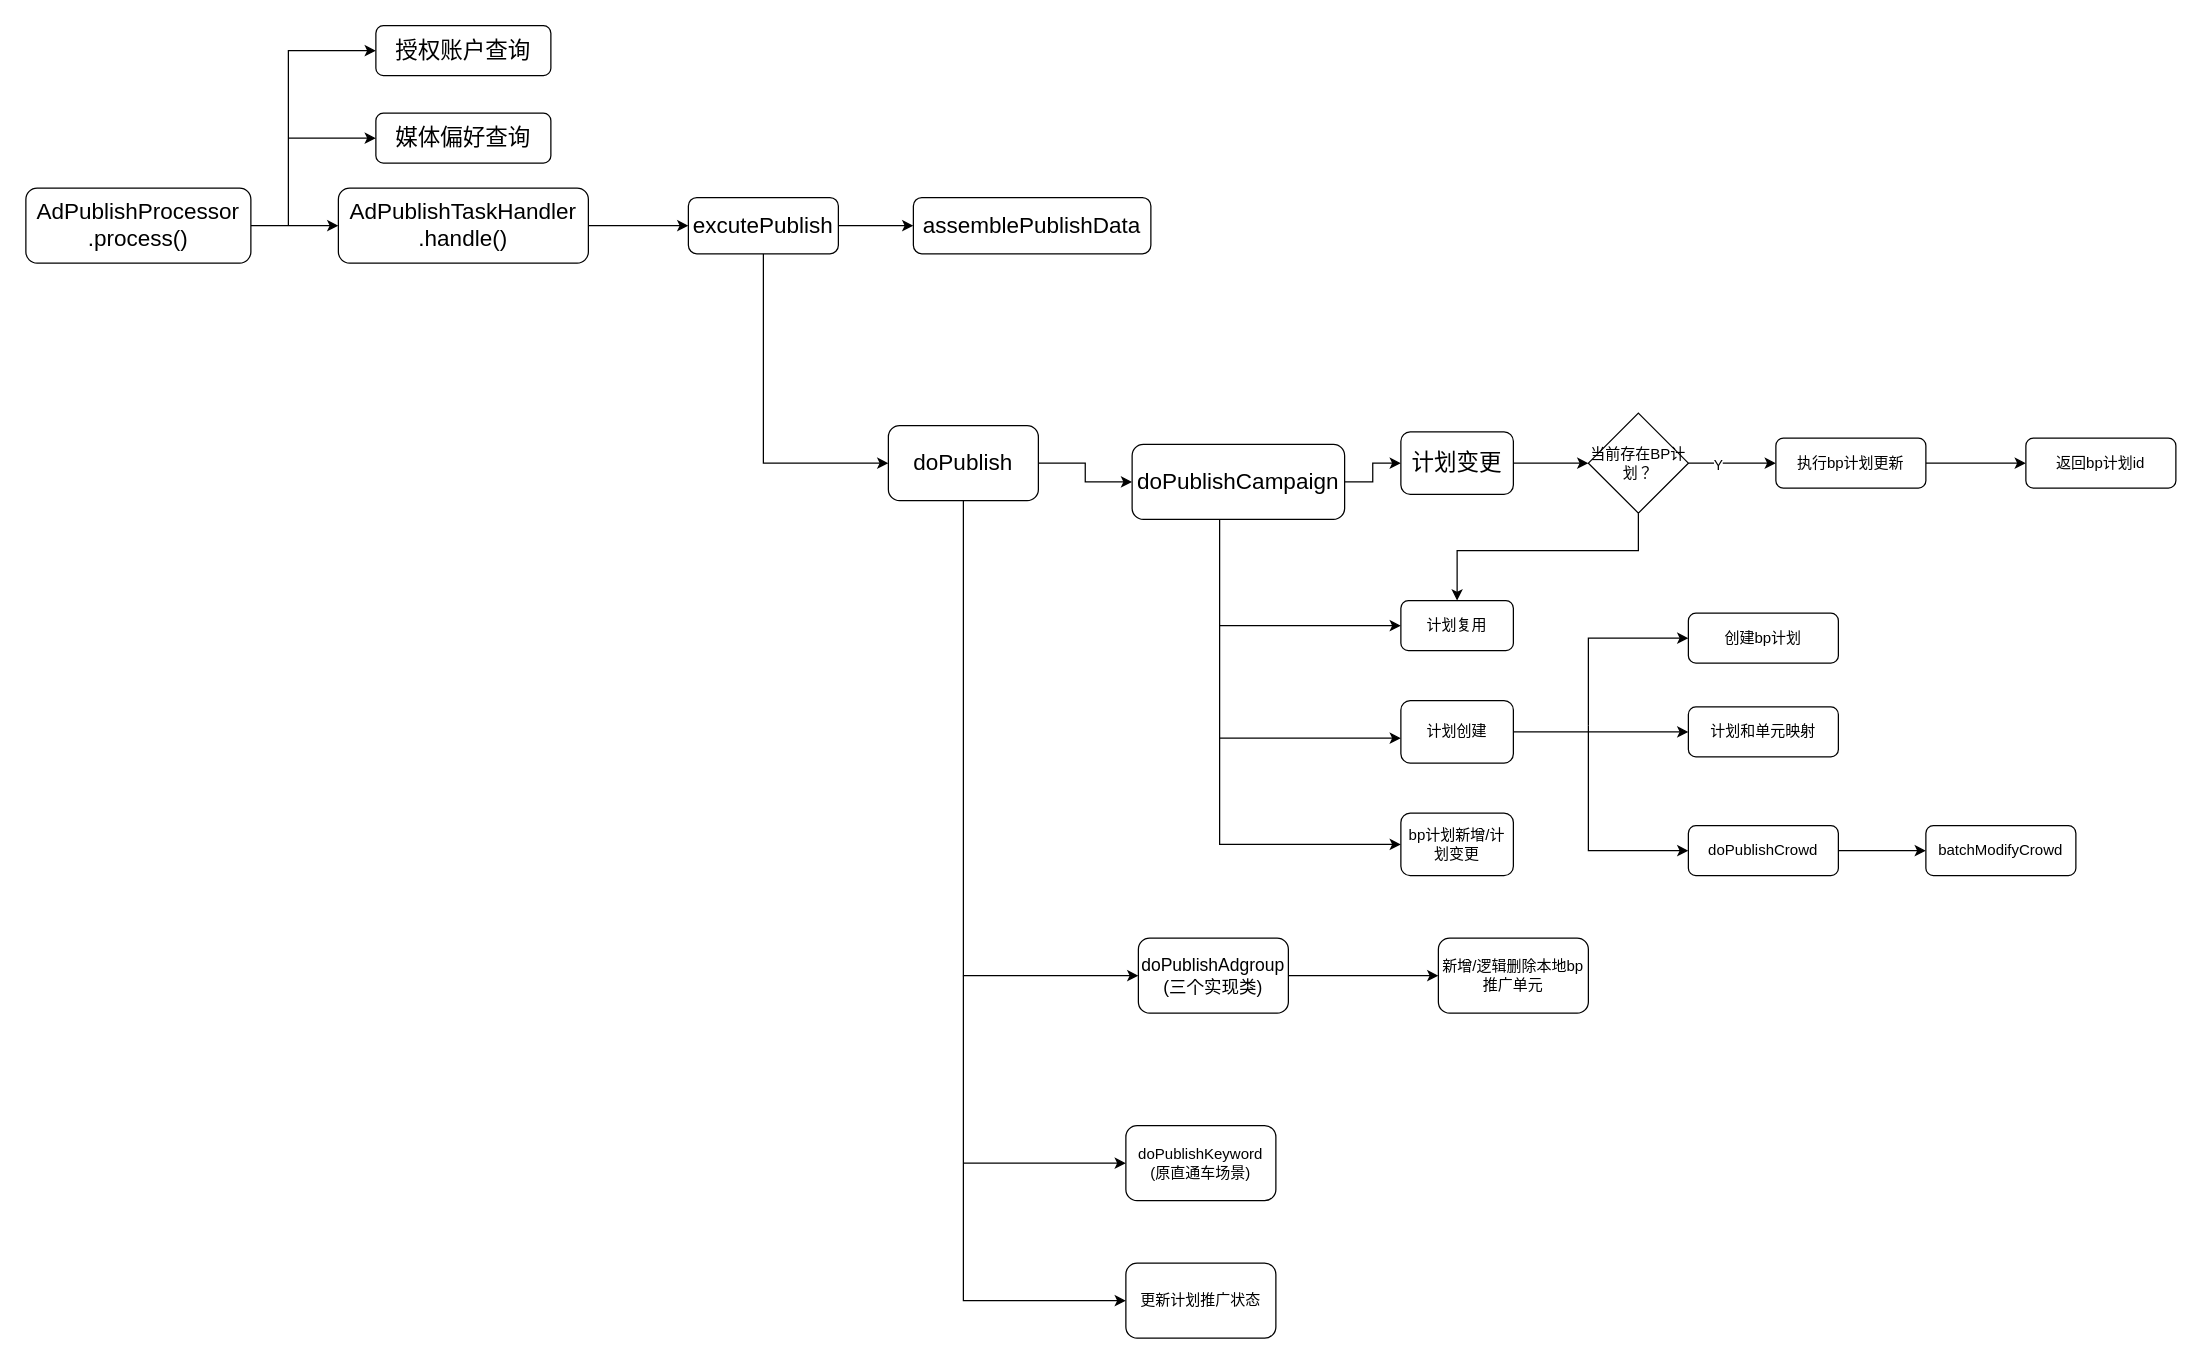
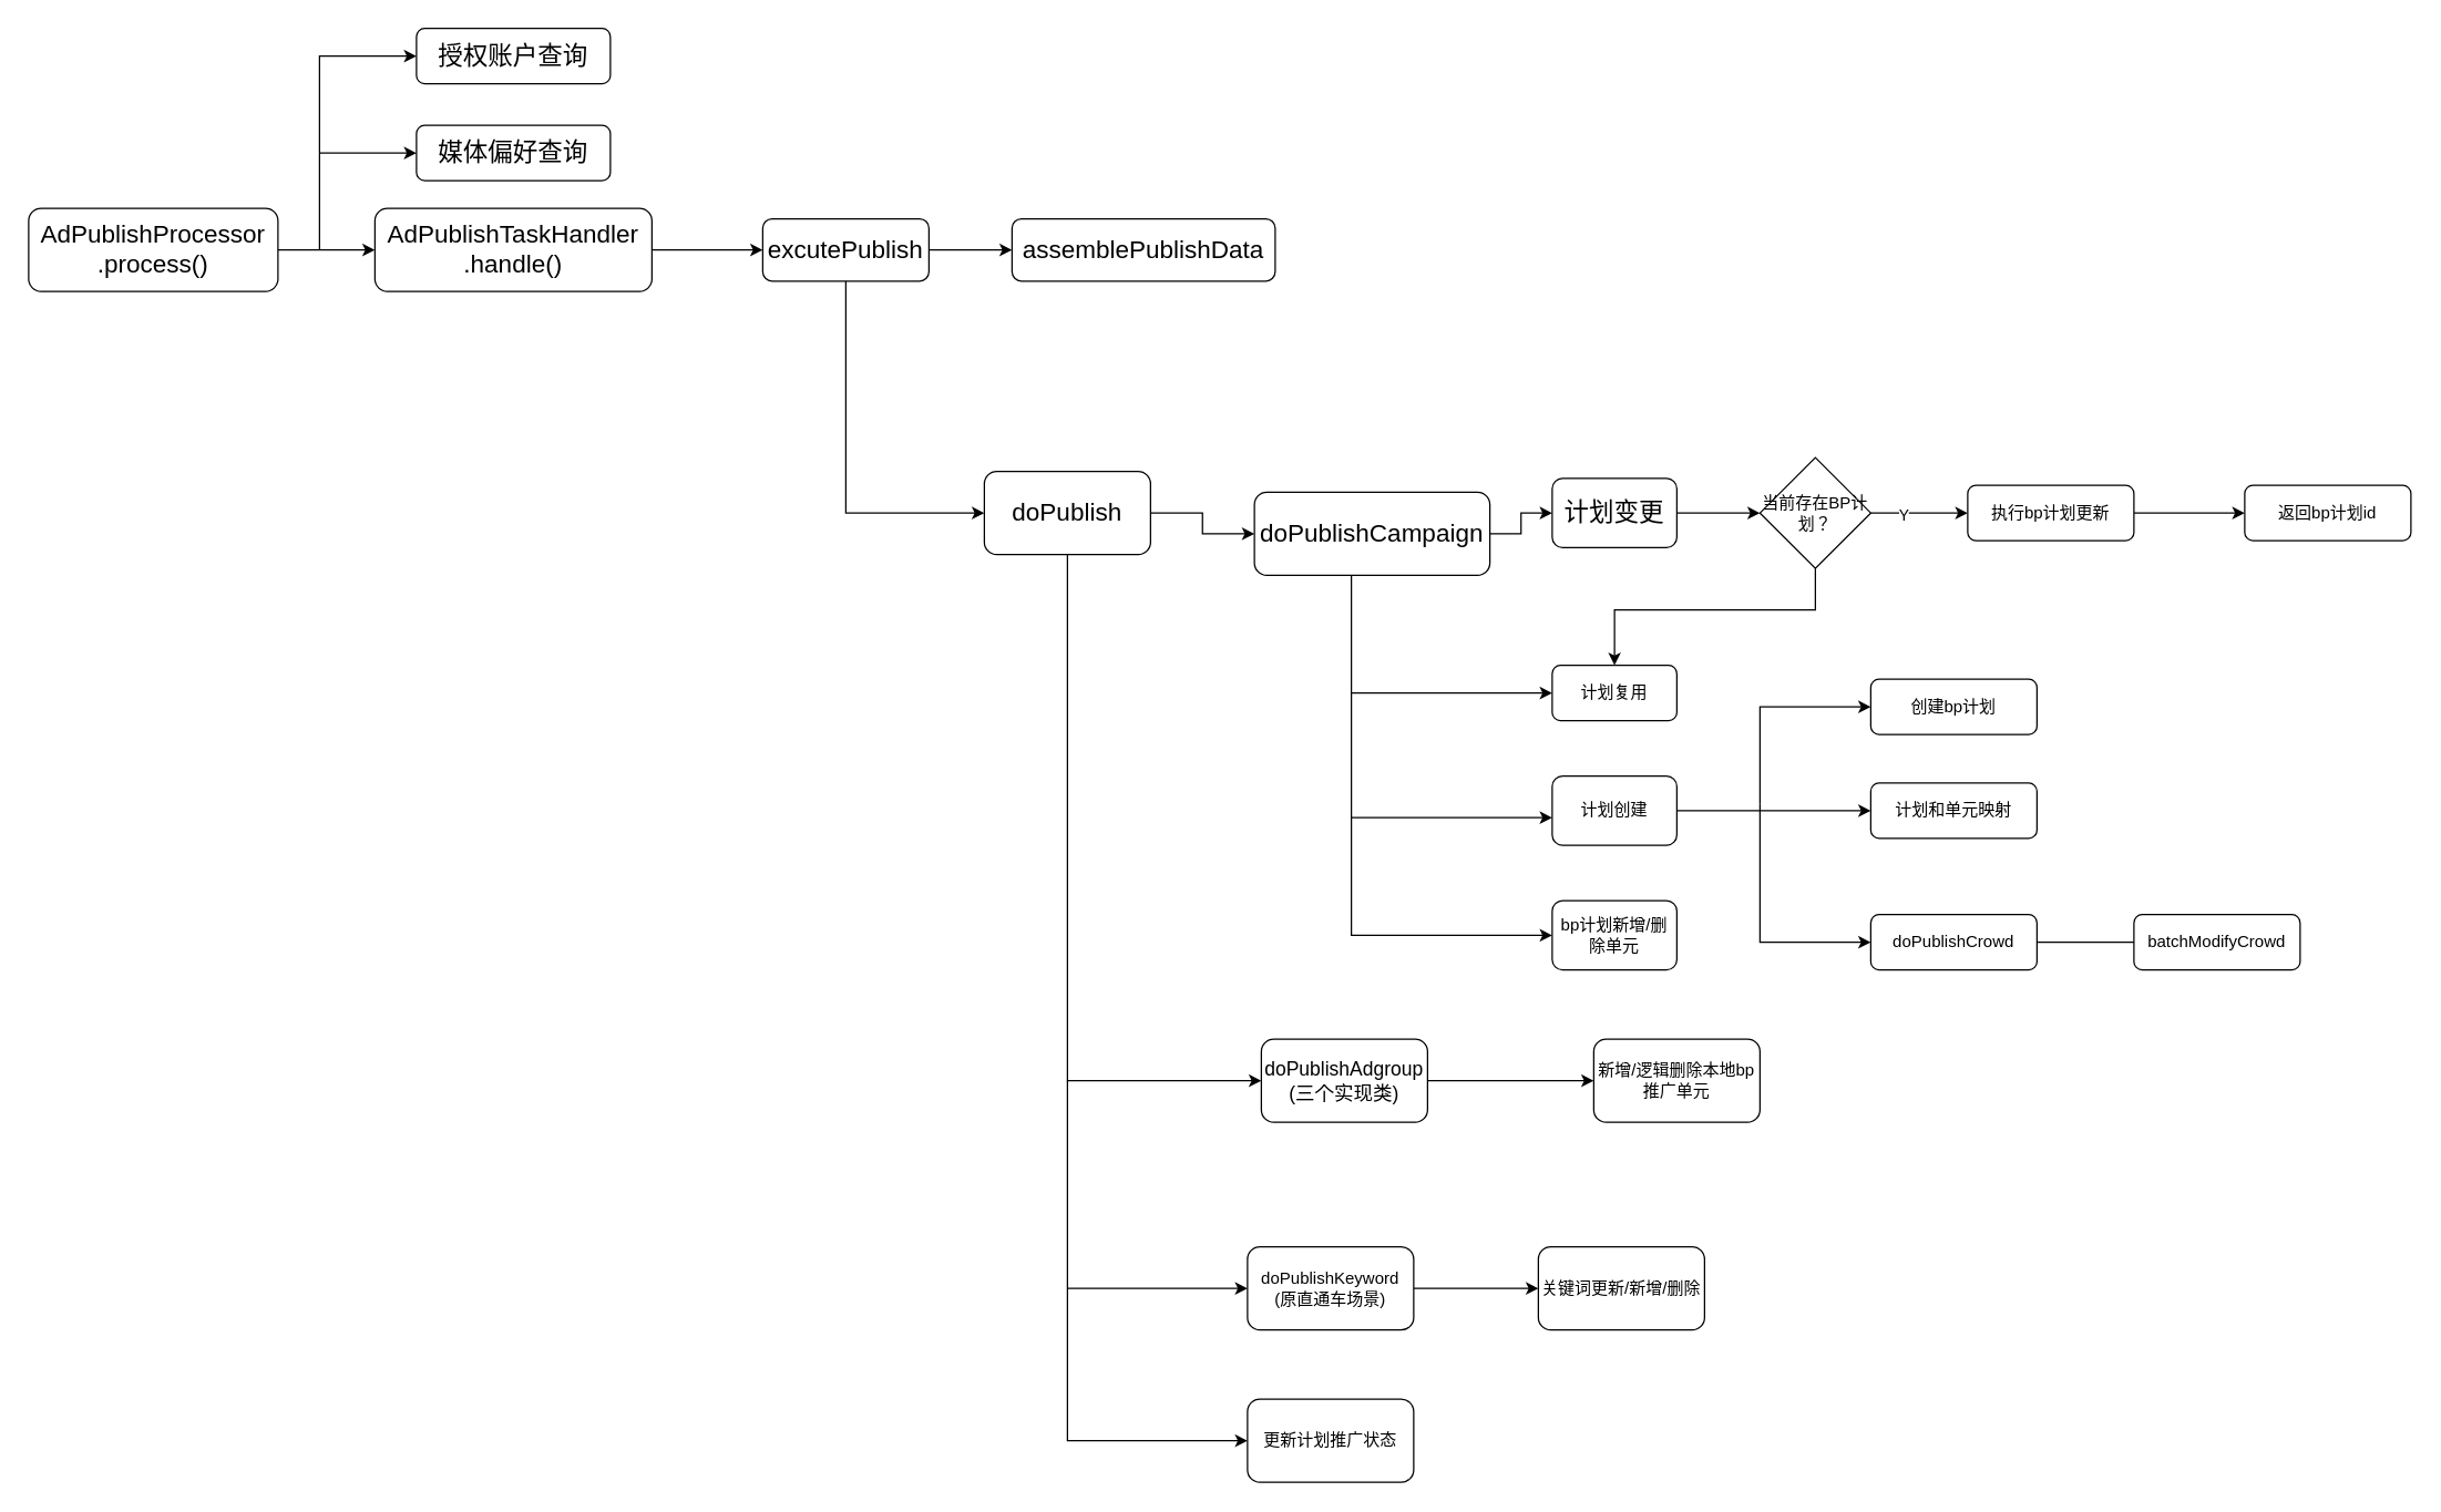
- <mxCell id="31" value="bp计划新增/计划变更" style="rounded=1;whiteSpace=wrap;html=1;" vertex="1" parent="1"><mxGeometry x="1120" y="650" width="90" height="50" as="geometry" /></mxCell>
+ <mxCell id="31" value="bp计划新增/删除单元" style="rounded=1;whiteSpace=wrap;html=1;" vertex="1" parent="1"><mxGeometry x="1120" y="650" width="90" height="50" as="geometry" /></mxCell>
- <mxCell id="29" value="" style="edgeStyle=orthogonalEdgeStyle;rounded=0;orthogonalLoop=1;jettySize=auto;html=1;entryX=0;entryY=0.5;entryDx=0;entryDy=0;" edge="1" parent="1" source="30" target="38"><mxGeometry relative="1" as="geometry"><mxPoint x="1610" y="680" as="targetPoint" /></mxGeometry></mxCell>
+ <mxCell id="29" value="" style="edgeStyle=orthogonalEdgeStyle;rounded=0;orthogonalLoop=1;jettySize=auto;html=1;entryX=0;entryY=0.5;entryDx=0;entryDy=0;endArrow=none;" edge="1" parent="1" source="30" target="38"><mxGeometry relative="1" as="geometry"><mxPoint x="1610" y="680" as="targetPoint" /></mxGeometry></mxCell>
+ <mxCell id="10" value="" style="edgeStyle=orthogonalEdgeStyle;rounded=0;orthogonalLoop=1;jettySize=auto;html=1;" edge="1" parent="1" source="11" target="33"><mxGeometry relative="1" as="geometry" /></mxCell>
+ <mxCell id="33" value="关键词更新/新增/删除" style="whiteSpace=wrap;html=1;rounded=1;" vertex="1" parent="1"><mxGeometry x="1110" y="900" width="120" height="60" as="geometry" /></mxCell>
